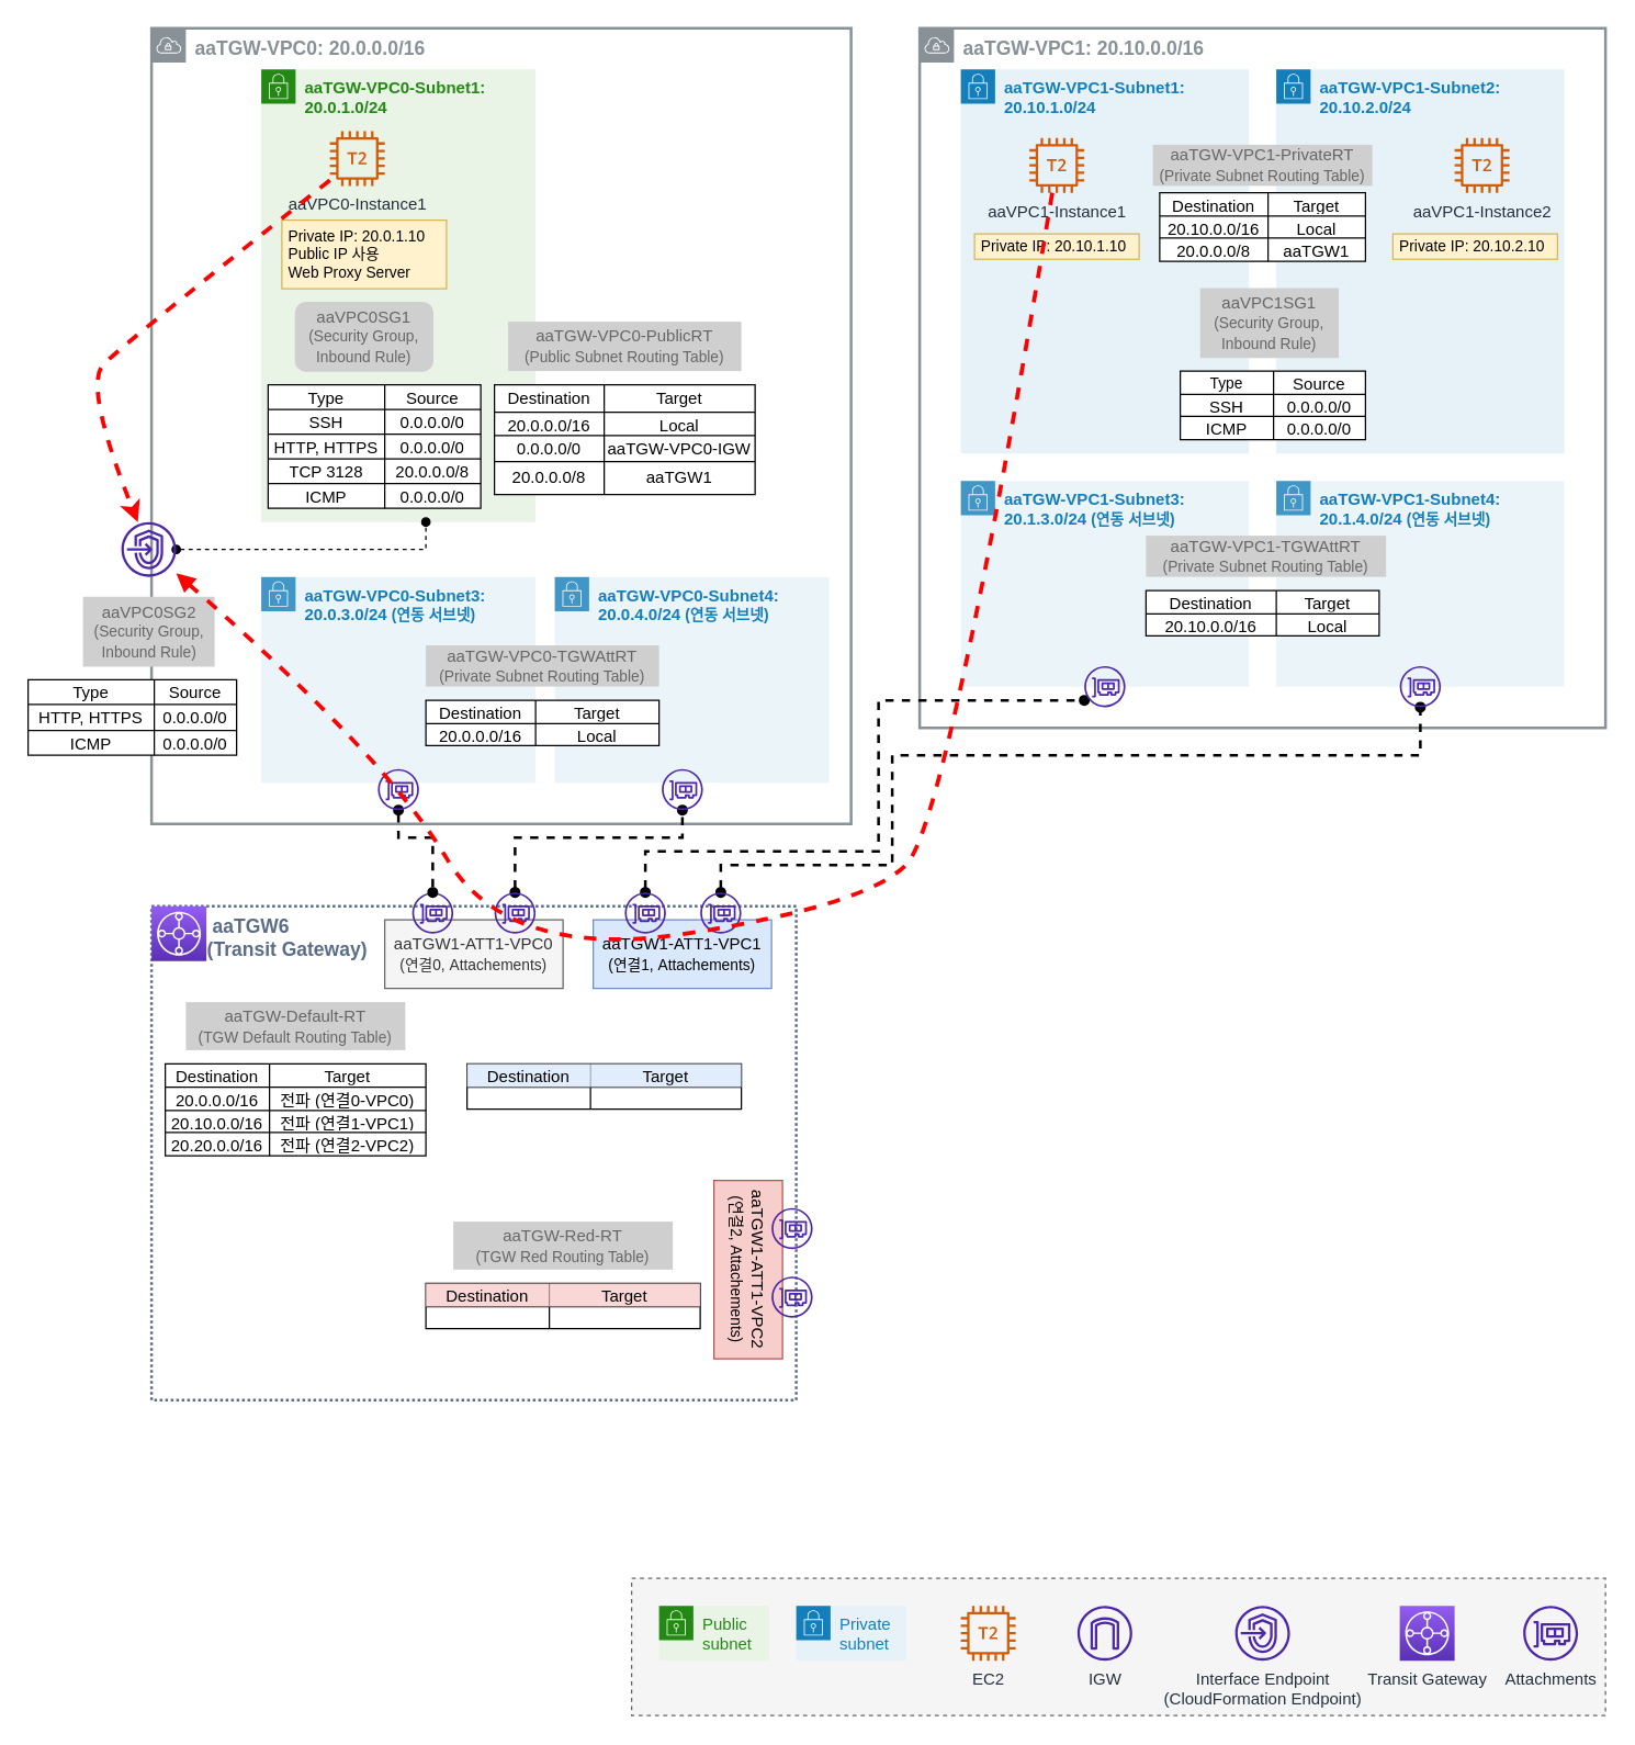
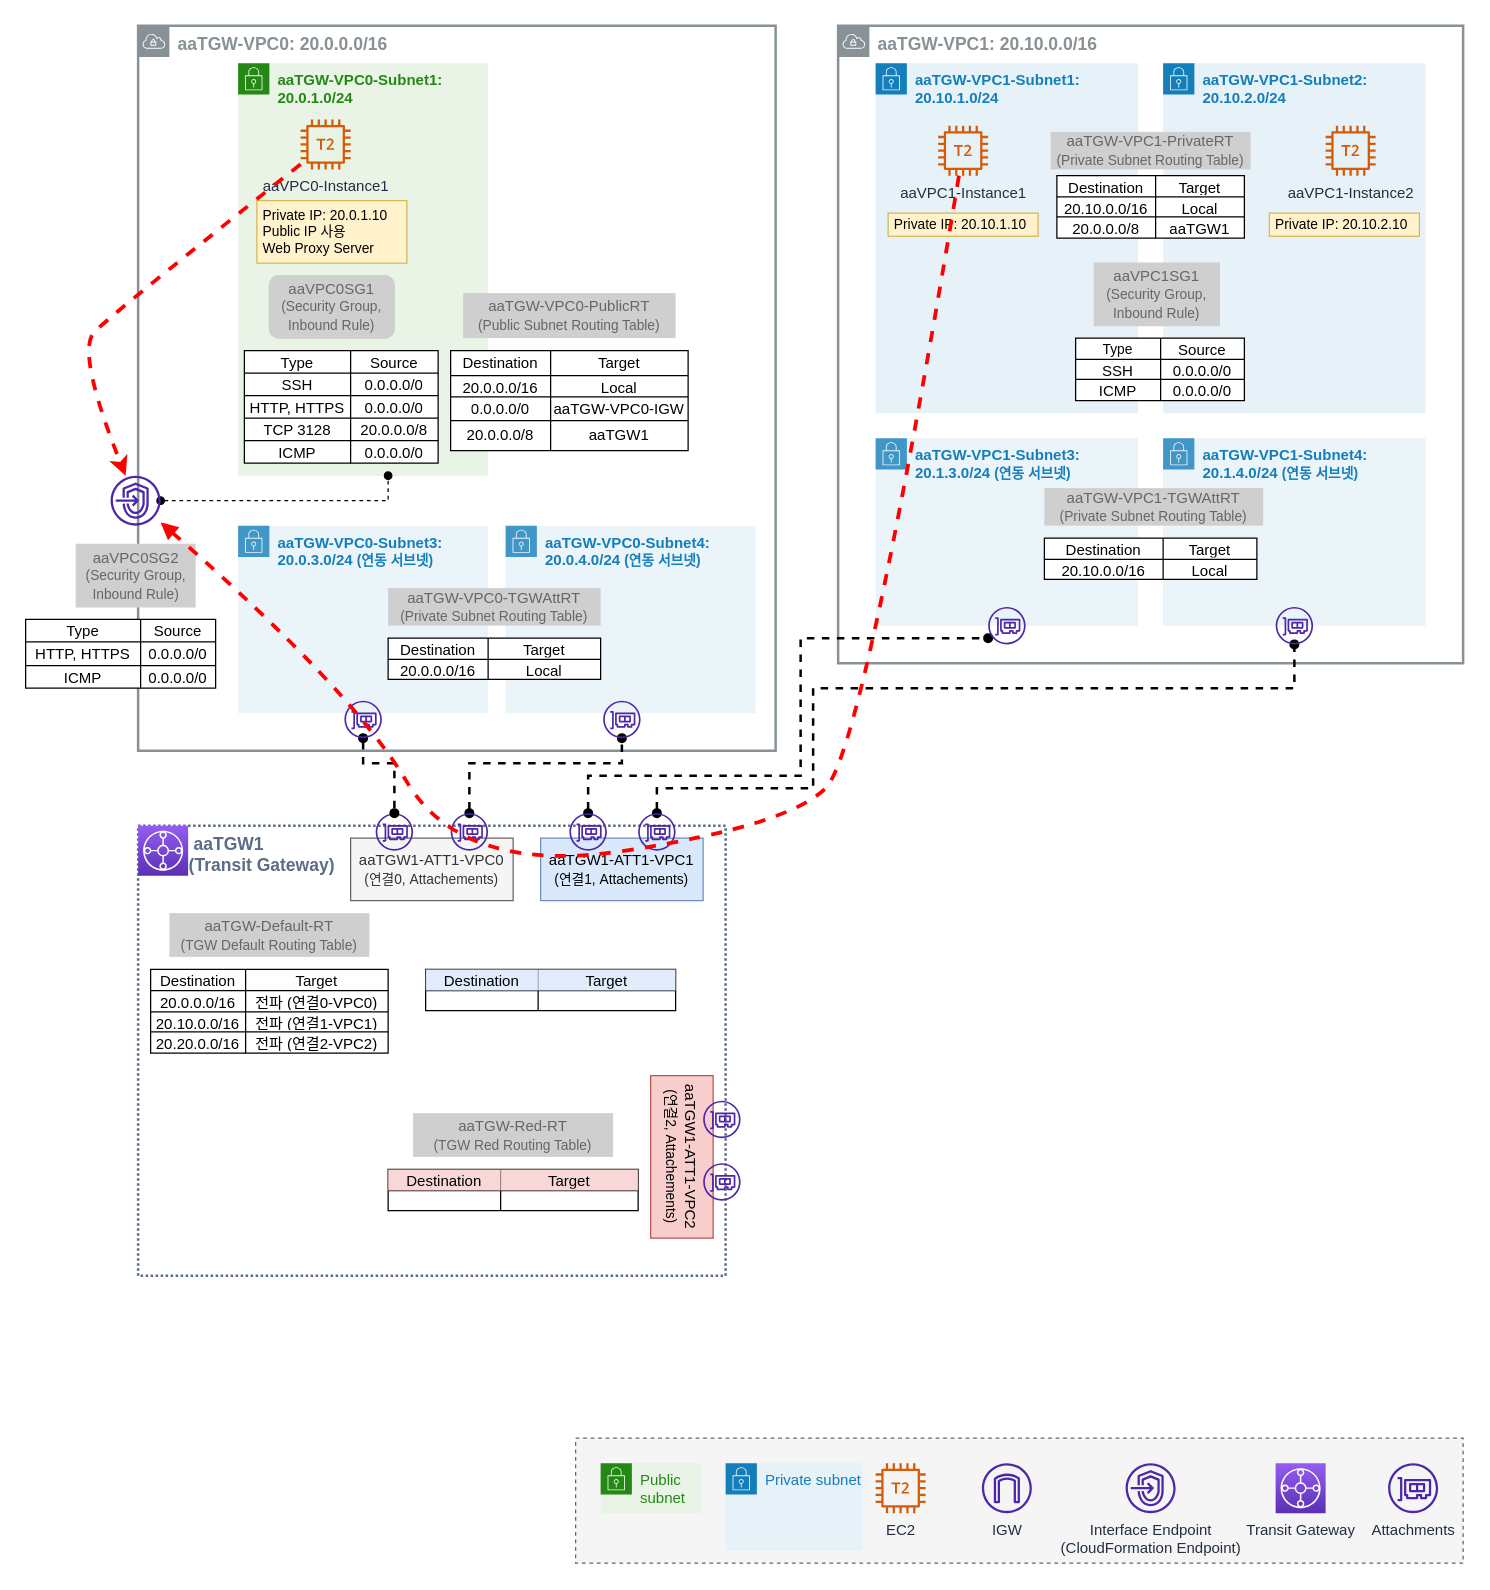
- <mxCell id="5" value="           aaTGW6&#10;          (Transit Gateway)" style="fillColor=none;strokeColor=#5A6C86;dashed=1;verticalAlign=top;fontStyle=1;fontColor=#5A6C86;align=left;fontSize=14;strokeWidth=2;dashPattern=1 1;" parent="1" vertex="1"><mxGeometry x="110" y="660" width="470" height="360" as="geometry" /></mxCell>
+ <mxCell id="5" value="           aaTGW1&#10;          (Transit Gateway)" style="fillColor=none;strokeColor=#5A6C86;dashed=1;verticalAlign=top;fontStyle=1;fontColor=#5A6C86;align=left;fontSize=14;strokeWidth=2;dashPattern=1 1;" parent="1" vertex="1"><mxGeometry x="110" y="660" width="470" height="360" as="geometry" /></mxCell>
- <mxCell id="60" value="Private subnet" style="points=[[0,0],[0.25,0],[0.5,0],[0.75,0],[1,0],[1,0.25],[1,0.5],[1,0.75],[1,1],[0.75,1],[0.5,1],[0.25,1],[0,1],[0,0.75],[0,0.5],[0,0.25]];outlineConnect=0;gradientColor=none;html=1;whiteSpace=wrap;fontSize=12;fontStyle=0;container=1;pointerEvents=0;collapsible=0;recursiveResize=0;shape=mxgraph.aws4.group;grIcon=mxgraph.aws4.group_security_group;grStroke=0;strokeColor=#147EBA;fillColor=#E6F2F8;verticalAlign=top;align=left;spacingLeft=30;fontColor=#147EBA;dashed=0;" parent="1" vertex="1"><mxGeometry x="580" y="1170" width="80" height="40" as="geometry" /></mxCell>
+ <mxCell id="60" value="Private subnet" style="points=[[0,0],[0.25,0],[0.5,0],[0.75,0],[1,0],[1,0.25],[1,0.5],[1,0.75],[1,1],[0.75,1],[0.5,1],[0.25,1],[0,1],[0,0.75],[0,0.5],[0,0.25]];outlineConnect=0;gradientColor=none;html=1;whiteSpace=wrap;fontSize=12;fontStyle=0;container=1;pointerEvents=0;collapsible=0;recursiveResize=0;shape=mxgraph.aws4.group;grIcon=mxgraph.aws4.group_security_group;grStroke=0;strokeColor=#147EBA;fillColor=#E6F2F8;verticalAlign=top;align=left;spacingLeft=30;fontColor=#147EBA;dashed=0;" parent="1" vertex="1"><mxGeometry x="580" y="1170" width="110" height="70" as="geometry" /></mxCell>
